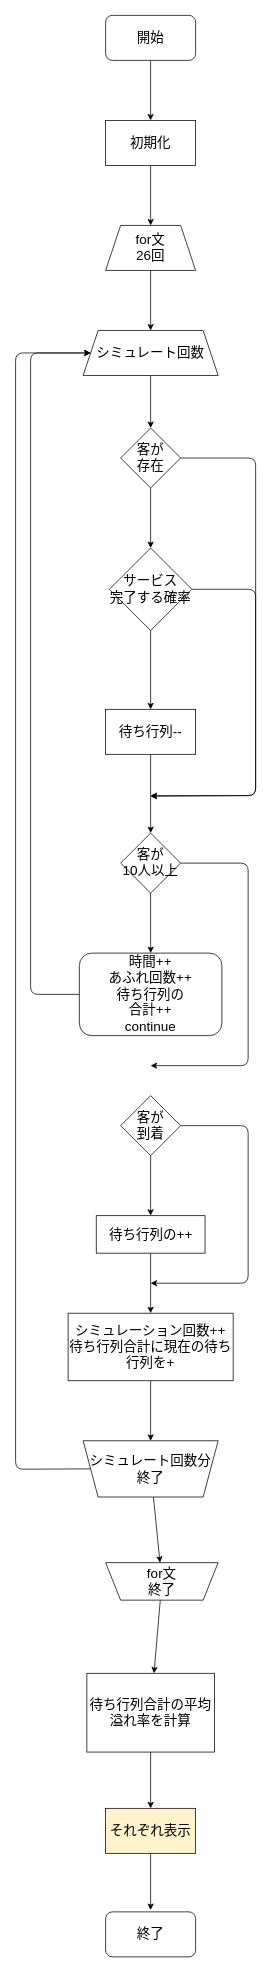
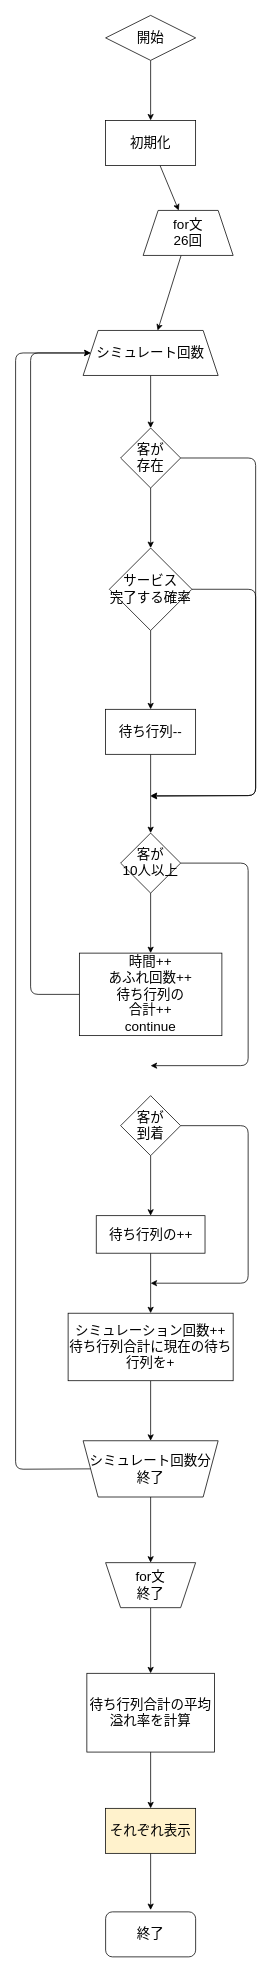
- <mxCell id="3" value="&lt;font style=&quot;font-size: 18px;&quot;&gt;開始&lt;/font&gt;" style="rounded=1;whiteSpace=wrap;html=1;" vertex="1" parent="1"><mxGeometry x="140" y="20" width="120" height="60" as="geometry" /></mxCell>
+ <mxCell id="3" value="&lt;font style=&quot;font-size: 18px;&quot;&gt;開始&lt;/font&gt;" style="rhombus;whiteSpace=wrap;html=1;" vertex="1" parent="1"><mxGeometry x="140" y="20" width="120" height="60" as="geometry" /></mxCell>
- <mxCell id="37" value="for文&lt;br&gt;26回" style="shape=trapezoid;perimeter=trapezoidPerimeter;whiteSpace=wrap;html=1;fixedSize=1;fontSize=18;rounded=0;" vertex="1" parent="1"><mxGeometry x="140" y="300" width="120" height="60" as="geometry" /></mxCell>
+ <mxCell id="37" value="for文&lt;br&gt;26回" style="shape=trapezoid;perimeter=trapezoidPerimeter;whiteSpace=wrap;html=1;fixedSize=1;fontSize=18;rounded=0;" vertex="1" parent="1"><mxGeometry x="190" y="280" width="120" height="60" as="geometry" /></mxCell>
- <mxCell id="20" value="時間++&lt;br&gt;あふれ回数++&lt;br&gt;待ち行列の&lt;br&gt;合計++&lt;br&gt;continue" style="whiteSpace=wrap;html=1;fontSize=18;rounded=1;" vertex="1" parent="1"><mxGeometry x="105" y="1270" width="190" height="110" as="geometry" /></mxCell>
+ <mxCell id="20" value="時間++&lt;br&gt;あふれ回数++&lt;br&gt;待ち行列の&lt;br&gt;合計++&lt;br&gt;continue" style="whiteSpace=wrap;html=1;fontSize=18;rounded=0;" vertex="1" parent="1"><mxGeometry x="105" y="1270" width="190" height="110" as="geometry" /></mxCell>
- <mxCell id="39" value="for文&lt;br&gt;終了" style="shape=trapezoid;perimeter=trapezoidPerimeter;whiteSpace=wrap;html=1;fixedSize=1;fontSize=18;rounded=0;direction=west;" vertex="1" parent="1"><mxGeometry x="140" y="2082.5" width="150" height="50" as="geometry" /></mxCell>
+ <mxCell id="39" value="for文&lt;br&gt;終了" style="shape=trapezoid;perimeter=trapezoidPerimeter;whiteSpace=wrap;html=1;fixedSize=1;fontSize=18;rounded=0;direction=west;" vertex="1" parent="1"><mxGeometry x="140" y="2082.5" width="120" height="60" as="geometry" /></mxCell>
